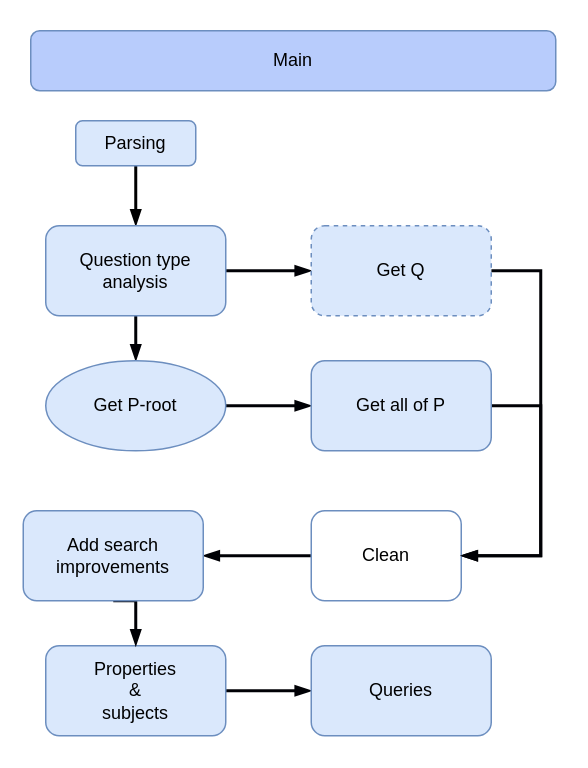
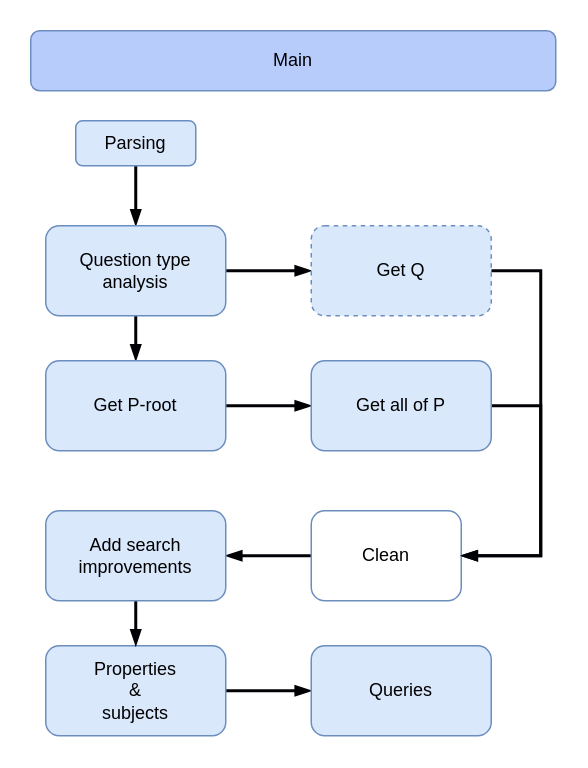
- <mxCell id="11" value="Get P-root" style="ellipse;whiteSpace=wrap;html=1;fillColor=#dae8fc;strokeColor=#6c8ebf;" vertex="1" parent="1"><mxGeometry x="30" y="240" width="120" height="60" as="geometry" /></mxCell>
+ <mxCell id="11" value="Get P-root" style="rounded=1;whiteSpace=wrap;html=1;fillColor=#dae8fc;strokeColor=#6c8ebf;" vertex="1" parent="1"><mxGeometry x="30" y="240" width="120" height="60" as="geometry" /></mxCell>
- <mxCell id="19" value="Add search improvements" style="rounded=1;whiteSpace=wrap;html=1;fillColor=#dae8fc;strokeColor=#6c8ebf;" vertex="1" parent="1"><mxGeometry x="15" y="340" width="120" height="60" as="geometry" /></mxCell>
+ <mxCell id="19" value="Add search improvements" style="rounded=1;whiteSpace=wrap;html=1;fillColor=#dae8fc;strokeColor=#6c8ebf;" vertex="1" parent="1"><mxGeometry x="30" y="340" width="120" height="60" as="geometry" /></mxCell>
